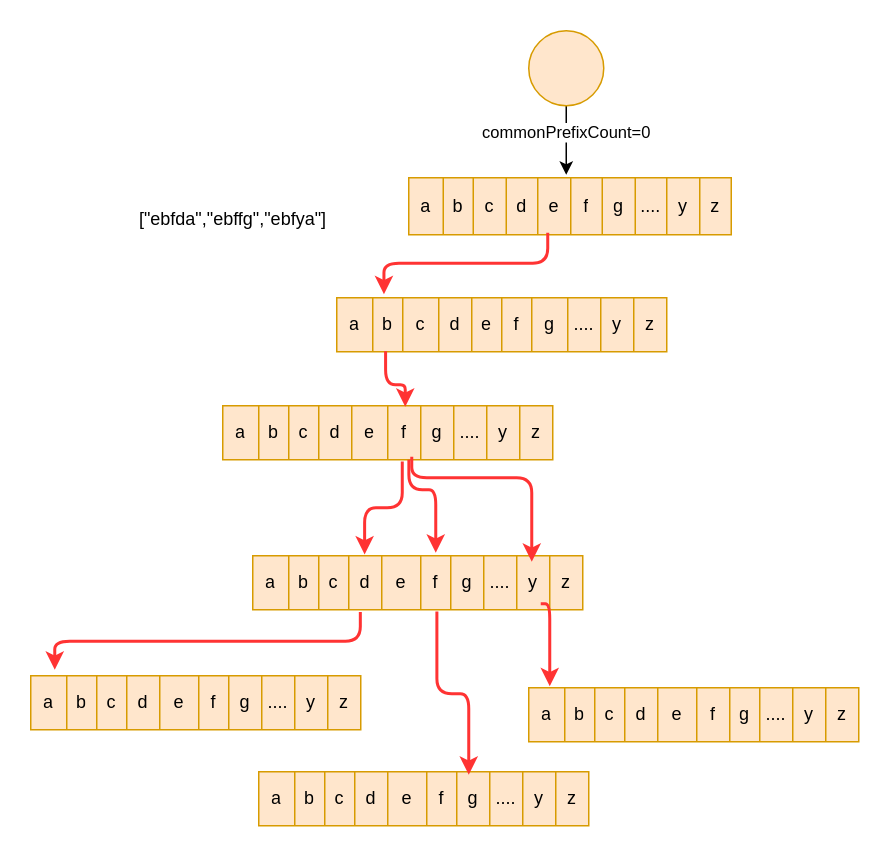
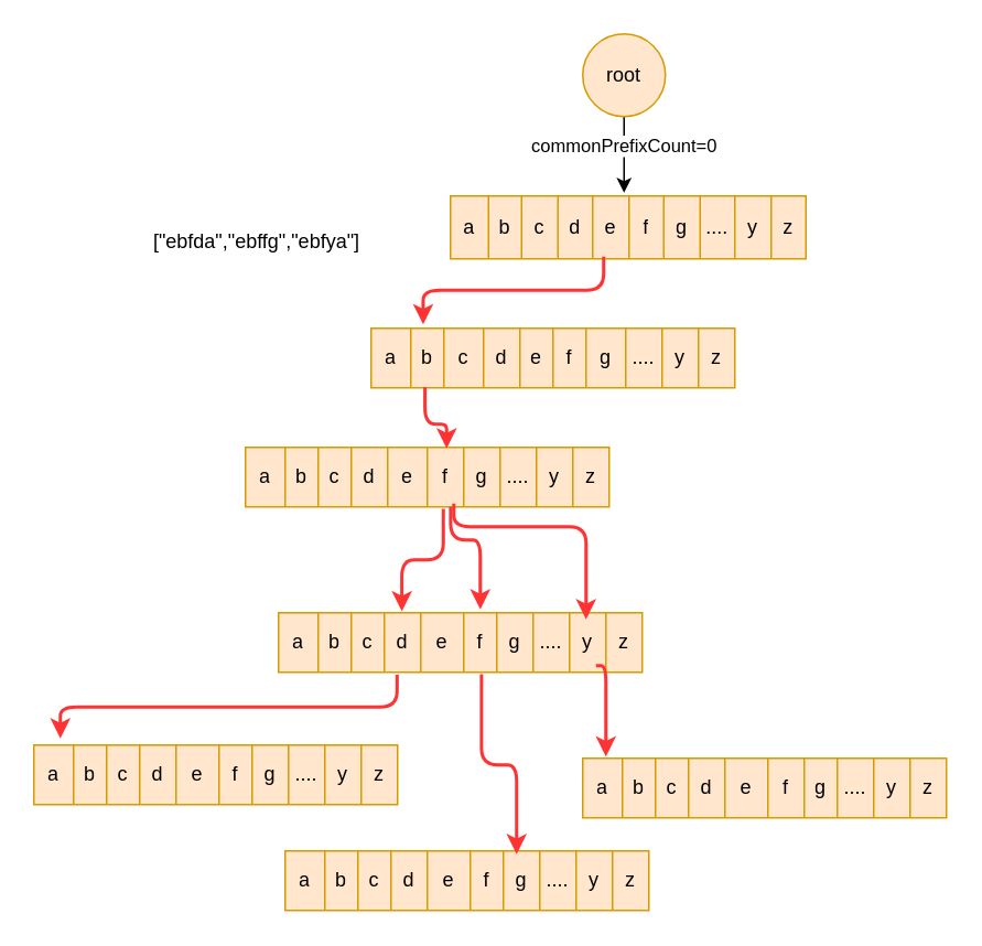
+ <mxCell id="5" value="&lt;font style=&quot;vertical-align: inherit&quot;&gt;&lt;font style=&quot;vertical-align: inherit&quot;&gt;root&lt;/font&gt;&lt;/font&gt;" style="text;html=1;strokeColor=none;fillColor=none;align=center;verticalAlign=middle;whiteSpace=wrap;rounded=0;" parent="1" vertex="1"><mxGeometry x="357" y="35" width="40" height="20" as="geometry" /></mxCell>
